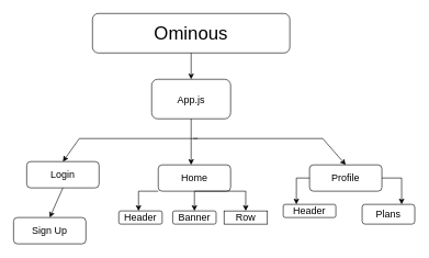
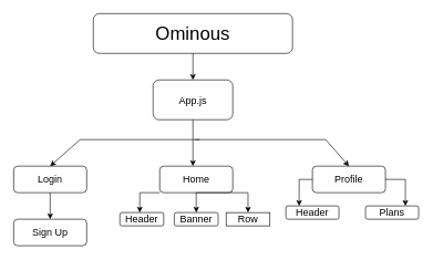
- <mxCell id="9" value="Login" style="rounded=1;whiteSpace=wrap;html=1;fontFamily=Helvetica;fontSize=15;" vertex="1" parent="1"><mxGeometry x="40" y="245" width="110" height="40" as="geometry" /></mxCell>
+ <mxCell id="9" value="Login" style="rounded=1;whiteSpace=wrap;html=1;fontFamily=Helvetica;fontSize=15;" vertex="1" parent="1"><mxGeometry x="20" y="250" width="110" height="40" as="geometry" /></mxCell>
- <mxCell id="20" value="Plans" style="rounded=1;whiteSpace=wrap;html=1;fontFamily=Helvetica;fontSize=15;" vertex="1" parent="1"><mxGeometry x="550" y="310" width="80" height="30" as="geometry" /></mxCell>
+ <mxCell id="20" value="Plans" style="rounded=1;whiteSpace=wrap;html=1;fontFamily=Helvetica;fontSize=15;" vertex="1" parent="1"><mxGeometry x="550" y="310" width="80" height="20" as="geometry" /></mxCell>
